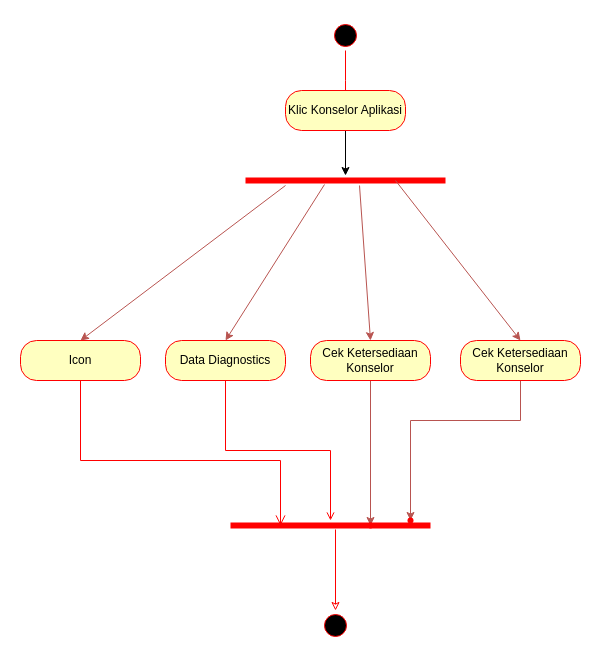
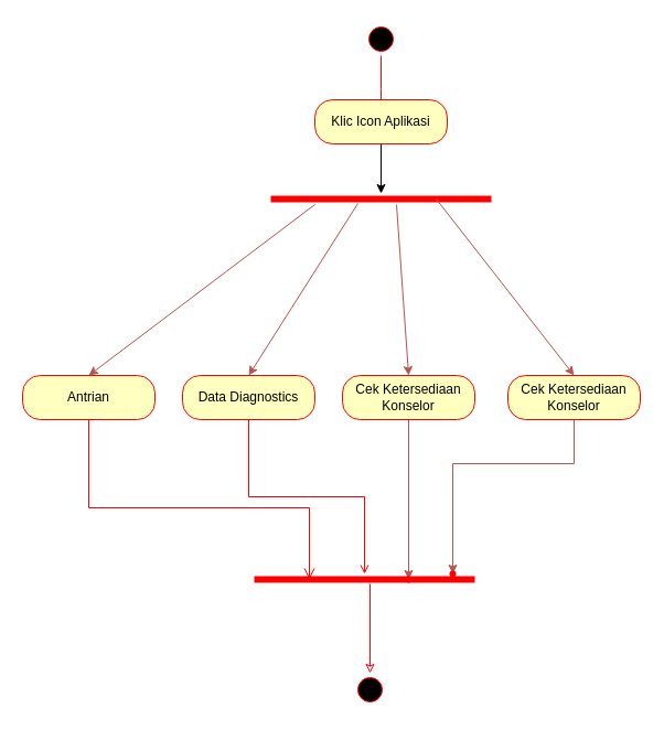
- <mxCell id="5" value="Klic Konselor Aplikasi" style="rounded=1;whiteSpace=wrap;html=1;arcSize=40;fontColor=#000000;fillColor=#ffffc0;strokeColor=#ff0000;" parent="1" vertex="1"><mxGeometry x="285" y="90" width="120" height="40" as="geometry" /></mxCell>
+ <mxCell id="5" value="Klic Icon Aplikasi" style="rounded=1;whiteSpace=wrap;html=1;arcSize=40;fontColor=#000000;fillColor=#ffffc0;strokeColor=#ff0000;" parent="1" vertex="1"><mxGeometry x="285" y="90" width="120" height="40" as="geometry" /></mxCell>
- <mxCell id="8" value="Icon" style="rounded=1;whiteSpace=wrap;html=1;arcSize=40;fontColor=#000000;fillColor=#ffffc0;strokeColor=#ff0000;" parent="1" vertex="1"><mxGeometry x="20" y="340" width="120" height="40" as="geometry" /></mxCell>
+ <mxCell id="8" value="Antrian" style="rounded=1;whiteSpace=wrap;html=1;arcSize=40;fontColor=#000000;fillColor=#ffffc0;strokeColor=#ff0000;" parent="1" vertex="1"><mxGeometry x="20" y="340" width="120" height="40" as="geometry" /></mxCell>
